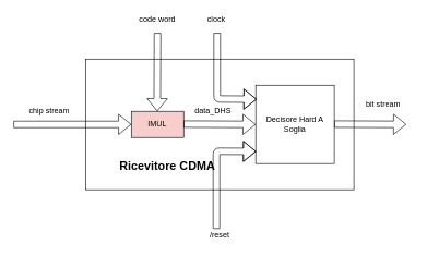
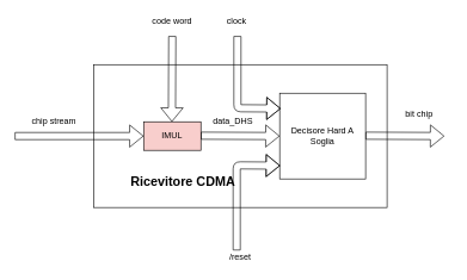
- <mxCell id="15" value="bit stream" style="text;html=1;strokeColor=none;fillColor=none;align=center;verticalAlign=middle;whiteSpace=wrap;rounded=0;" vertex="1" parent="1"><mxGeometry x="540" y="150" width="90" height="20" as="geometry" /></mxCell>
+ <mxCell id="15" value="bit chip" style="text;html=1;strokeColor=none;fillColor=none;align=center;verticalAlign=middle;whiteSpace=wrap;rounded=0;" vertex="1" parent="1"><mxGeometry x="540" y="150" width="90" height="20" as="geometry" /></mxCell>
